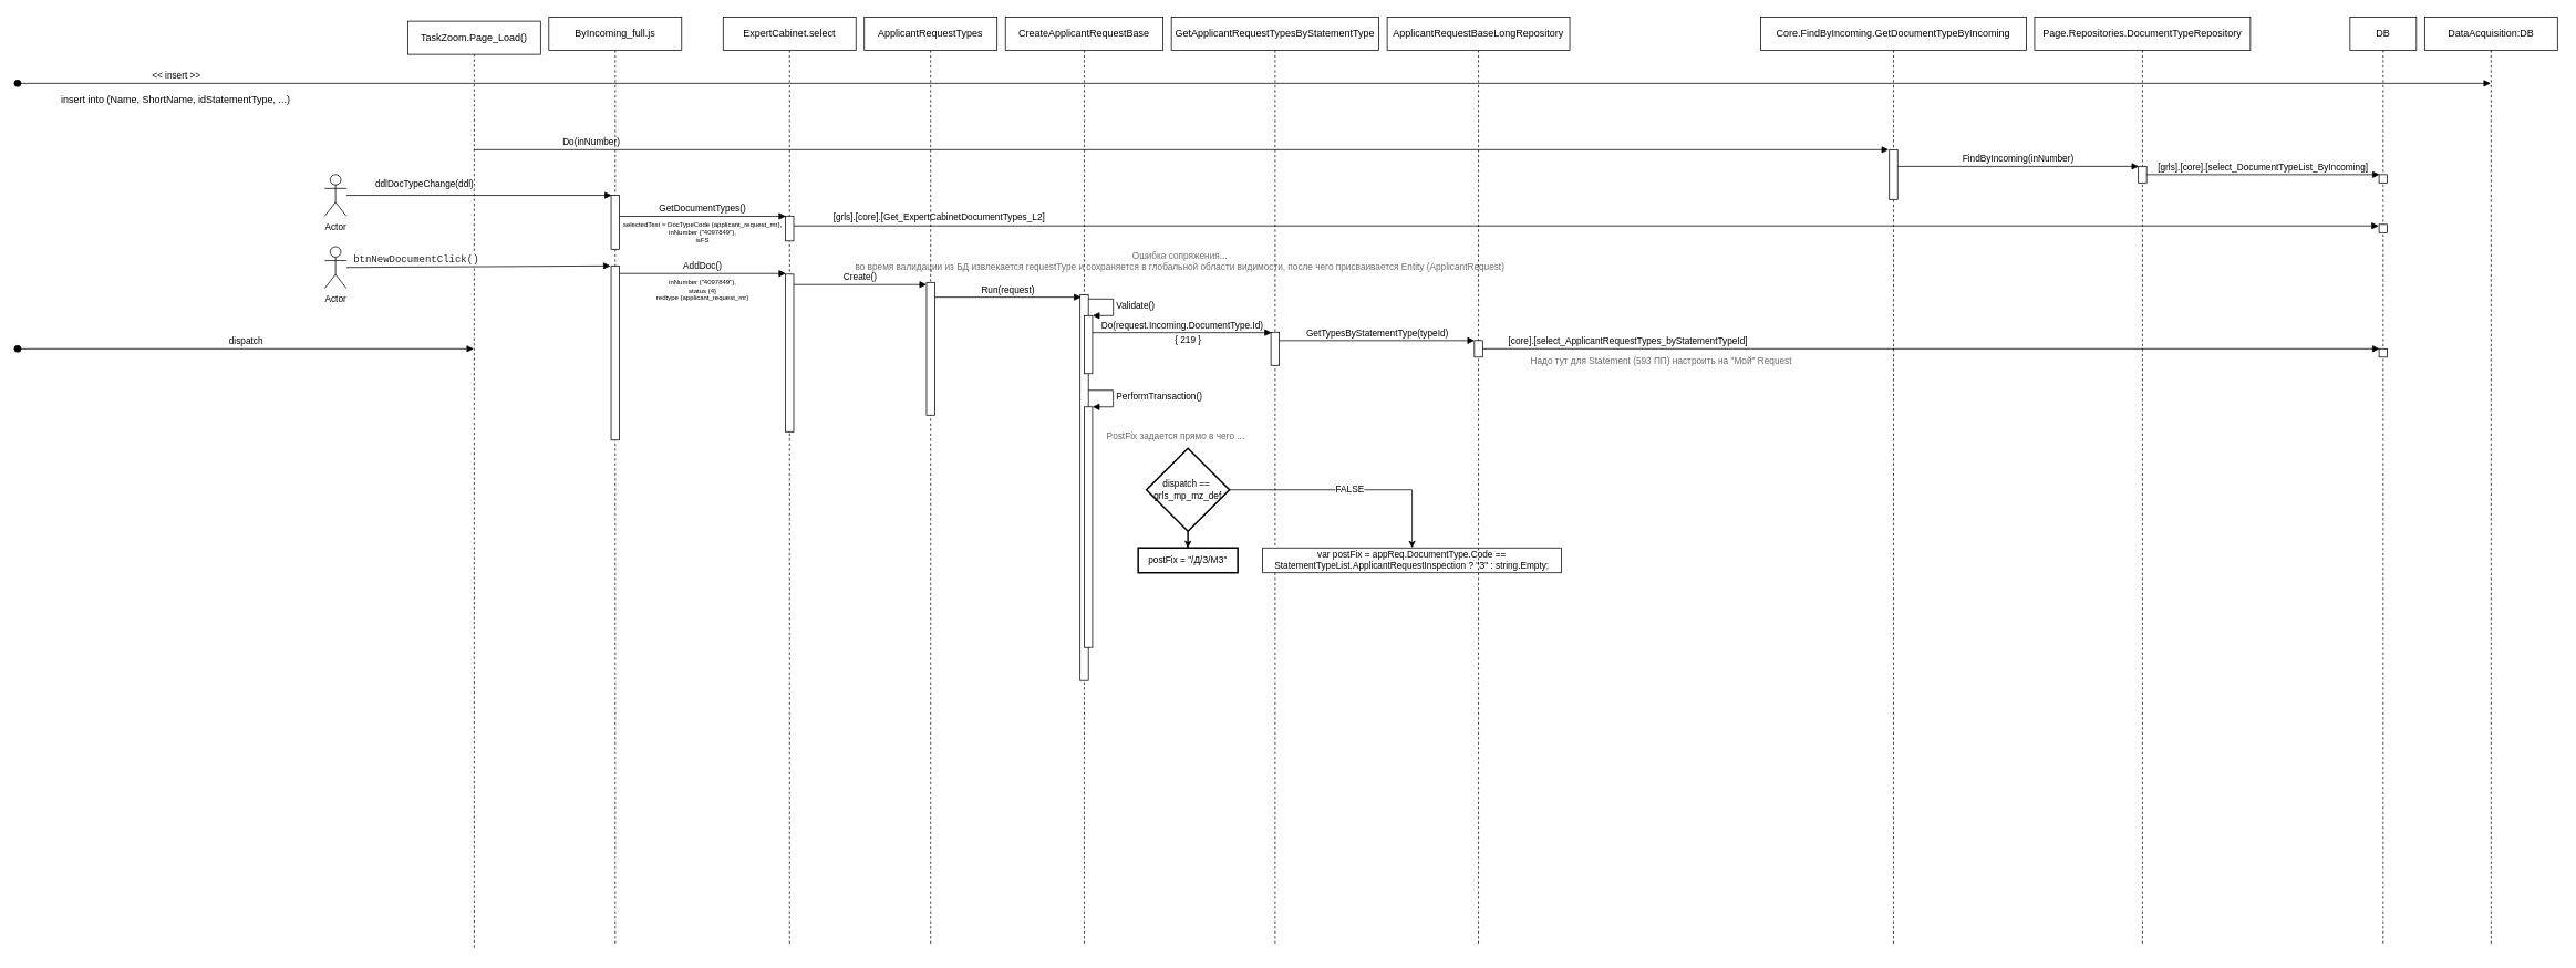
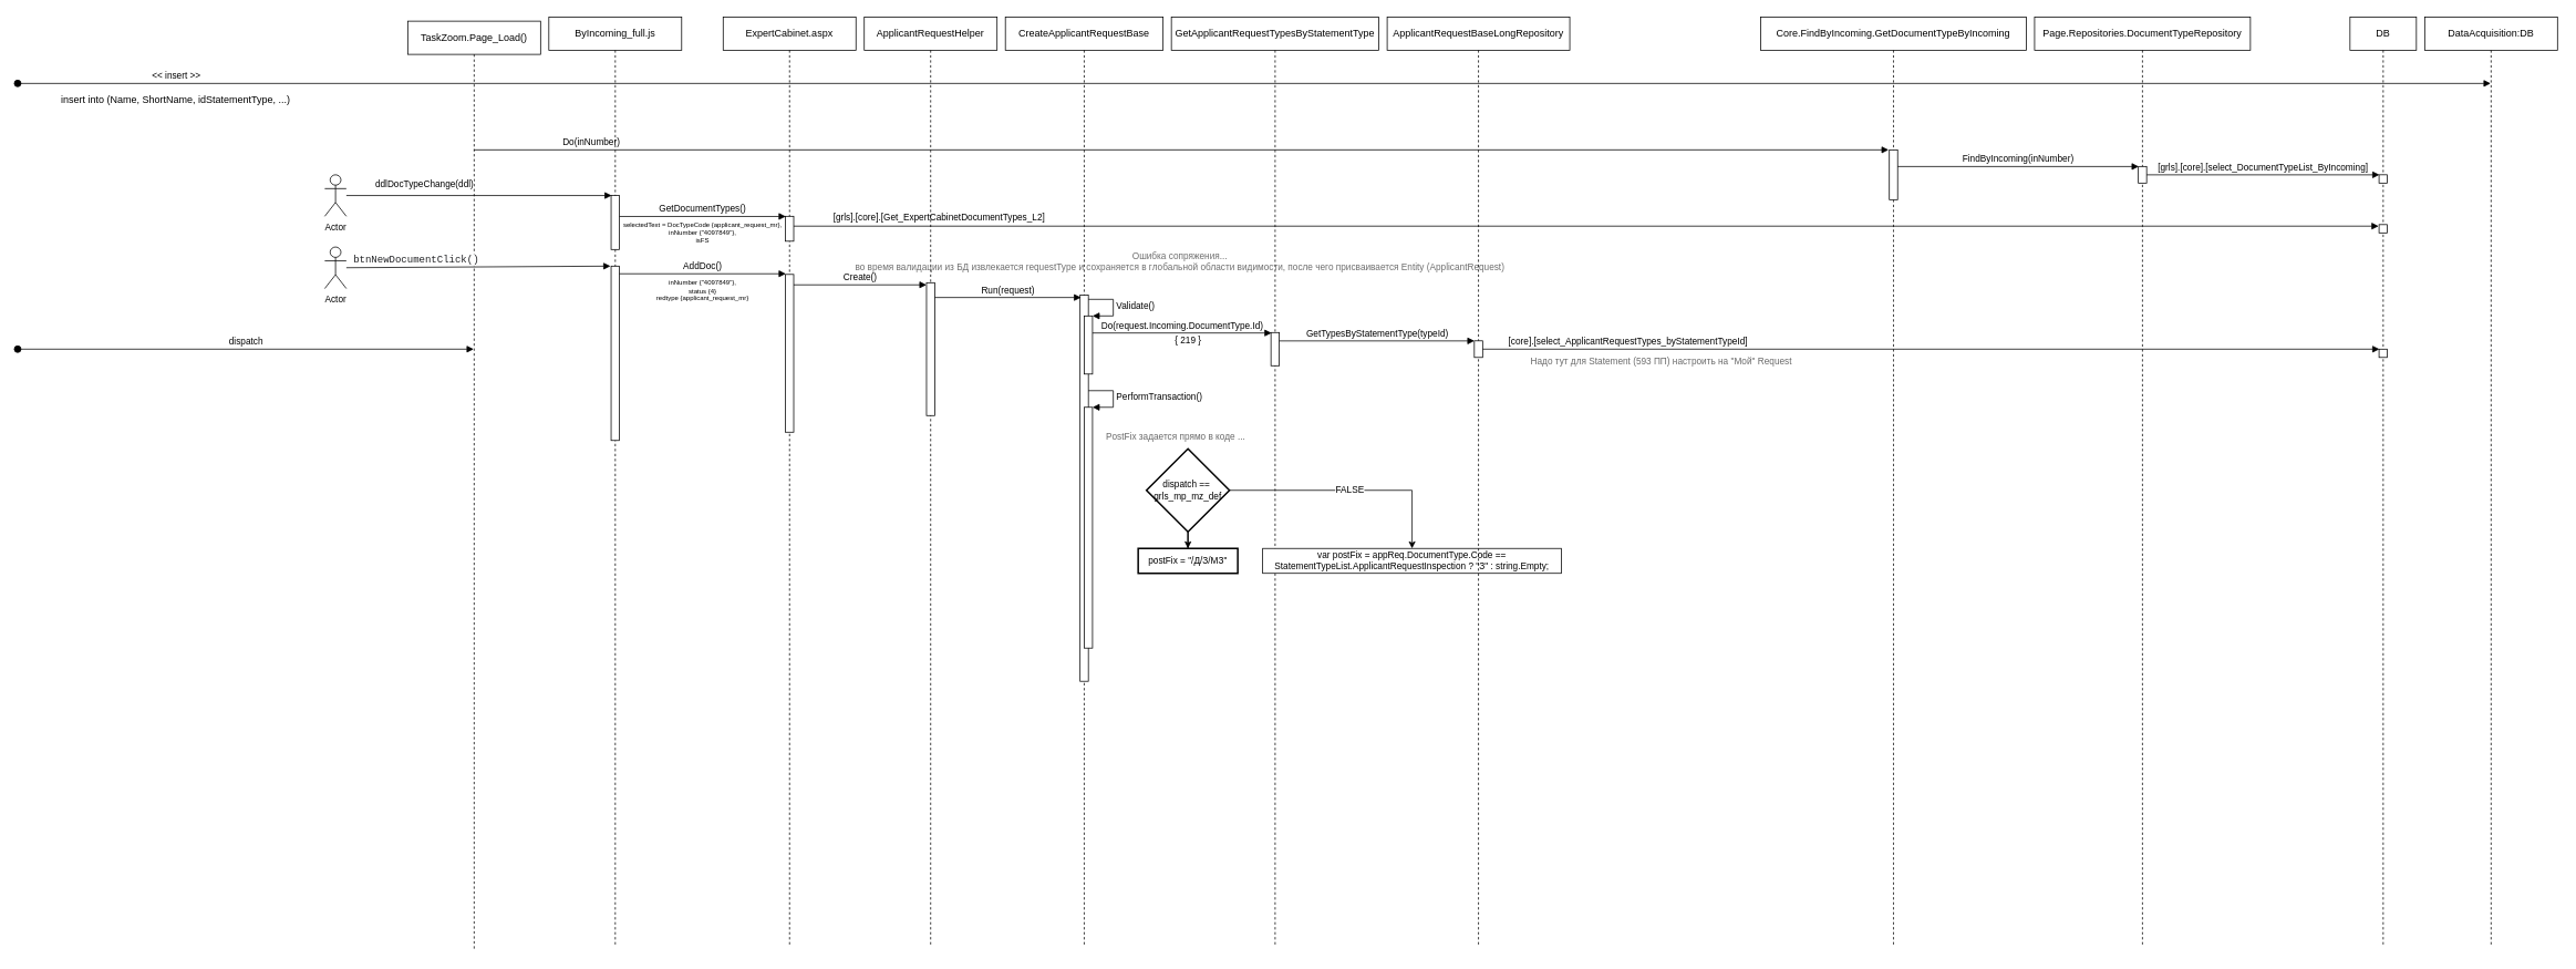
- <mxCell id="22" value="ExpertCabinet.select" style="shape=umlLifeline;perimeter=lifelinePerimeter;whiteSpace=wrap;html=1;container=1;collapsible=0;recursiveResize=0;outlineConnect=0;" vertex="1" parent="1"><mxGeometry x="870" y="20" width="160" height="1120" as="geometry" /></mxCell>
+ <mxCell id="22" value="ExpertCabinet.aspx" style="shape=umlLifeline;perimeter=lifelinePerimeter;whiteSpace=wrap;html=1;container=1;collapsible=0;recursiveResize=0;outlineConnect=0;" vertex="1" parent="1"><mxGeometry x="870" y="20" width="160" height="1120" as="geometry" /></mxCell>
- <mxCell id="33" value="ApplicantRequestTypes" style="shape=umlLifeline;perimeter=lifelinePerimeter;whiteSpace=wrap;html=1;container=1;collapsible=0;recursiveResize=0;outlineConnect=0;" vertex="1" parent="1"><mxGeometry x="1040" y="20" width="160" height="1120" as="geometry" /></mxCell>
+ <mxCell id="33" value="ApplicantRequestHelper" style="shape=umlLifeline;perimeter=lifelinePerimeter;whiteSpace=wrap;html=1;container=1;collapsible=0;recursiveResize=0;outlineConnect=0;" vertex="1" parent="1"><mxGeometry x="1040" y="20" width="160" height="1120" as="geometry" /></mxCell>
- <mxCell id="46" value="PostFix задается прямо в чего ..." style="text;html=1;align=center;verticalAlign=middle;resizable=0;points=[];autosize=1;strokeColor=none;fillColor=none;fontSize=11;fontColor=#696969;" vertex="1" parent="43"><mxGeometry x="-90" y="490" width="190" height="30" as="geometry" /></mxCell>
+ <mxCell id="46" value="PostFix задается прямо в коде ..." style="text;html=1;align=center;verticalAlign=middle;resizable=0;points=[];autosize=1;strokeColor=none;fillColor=none;fontSize=11;fontColor=#696969;" vertex="1" parent="43"><mxGeometry x="-90" y="490" width="190" height="30" as="geometry" /></mxCell>
